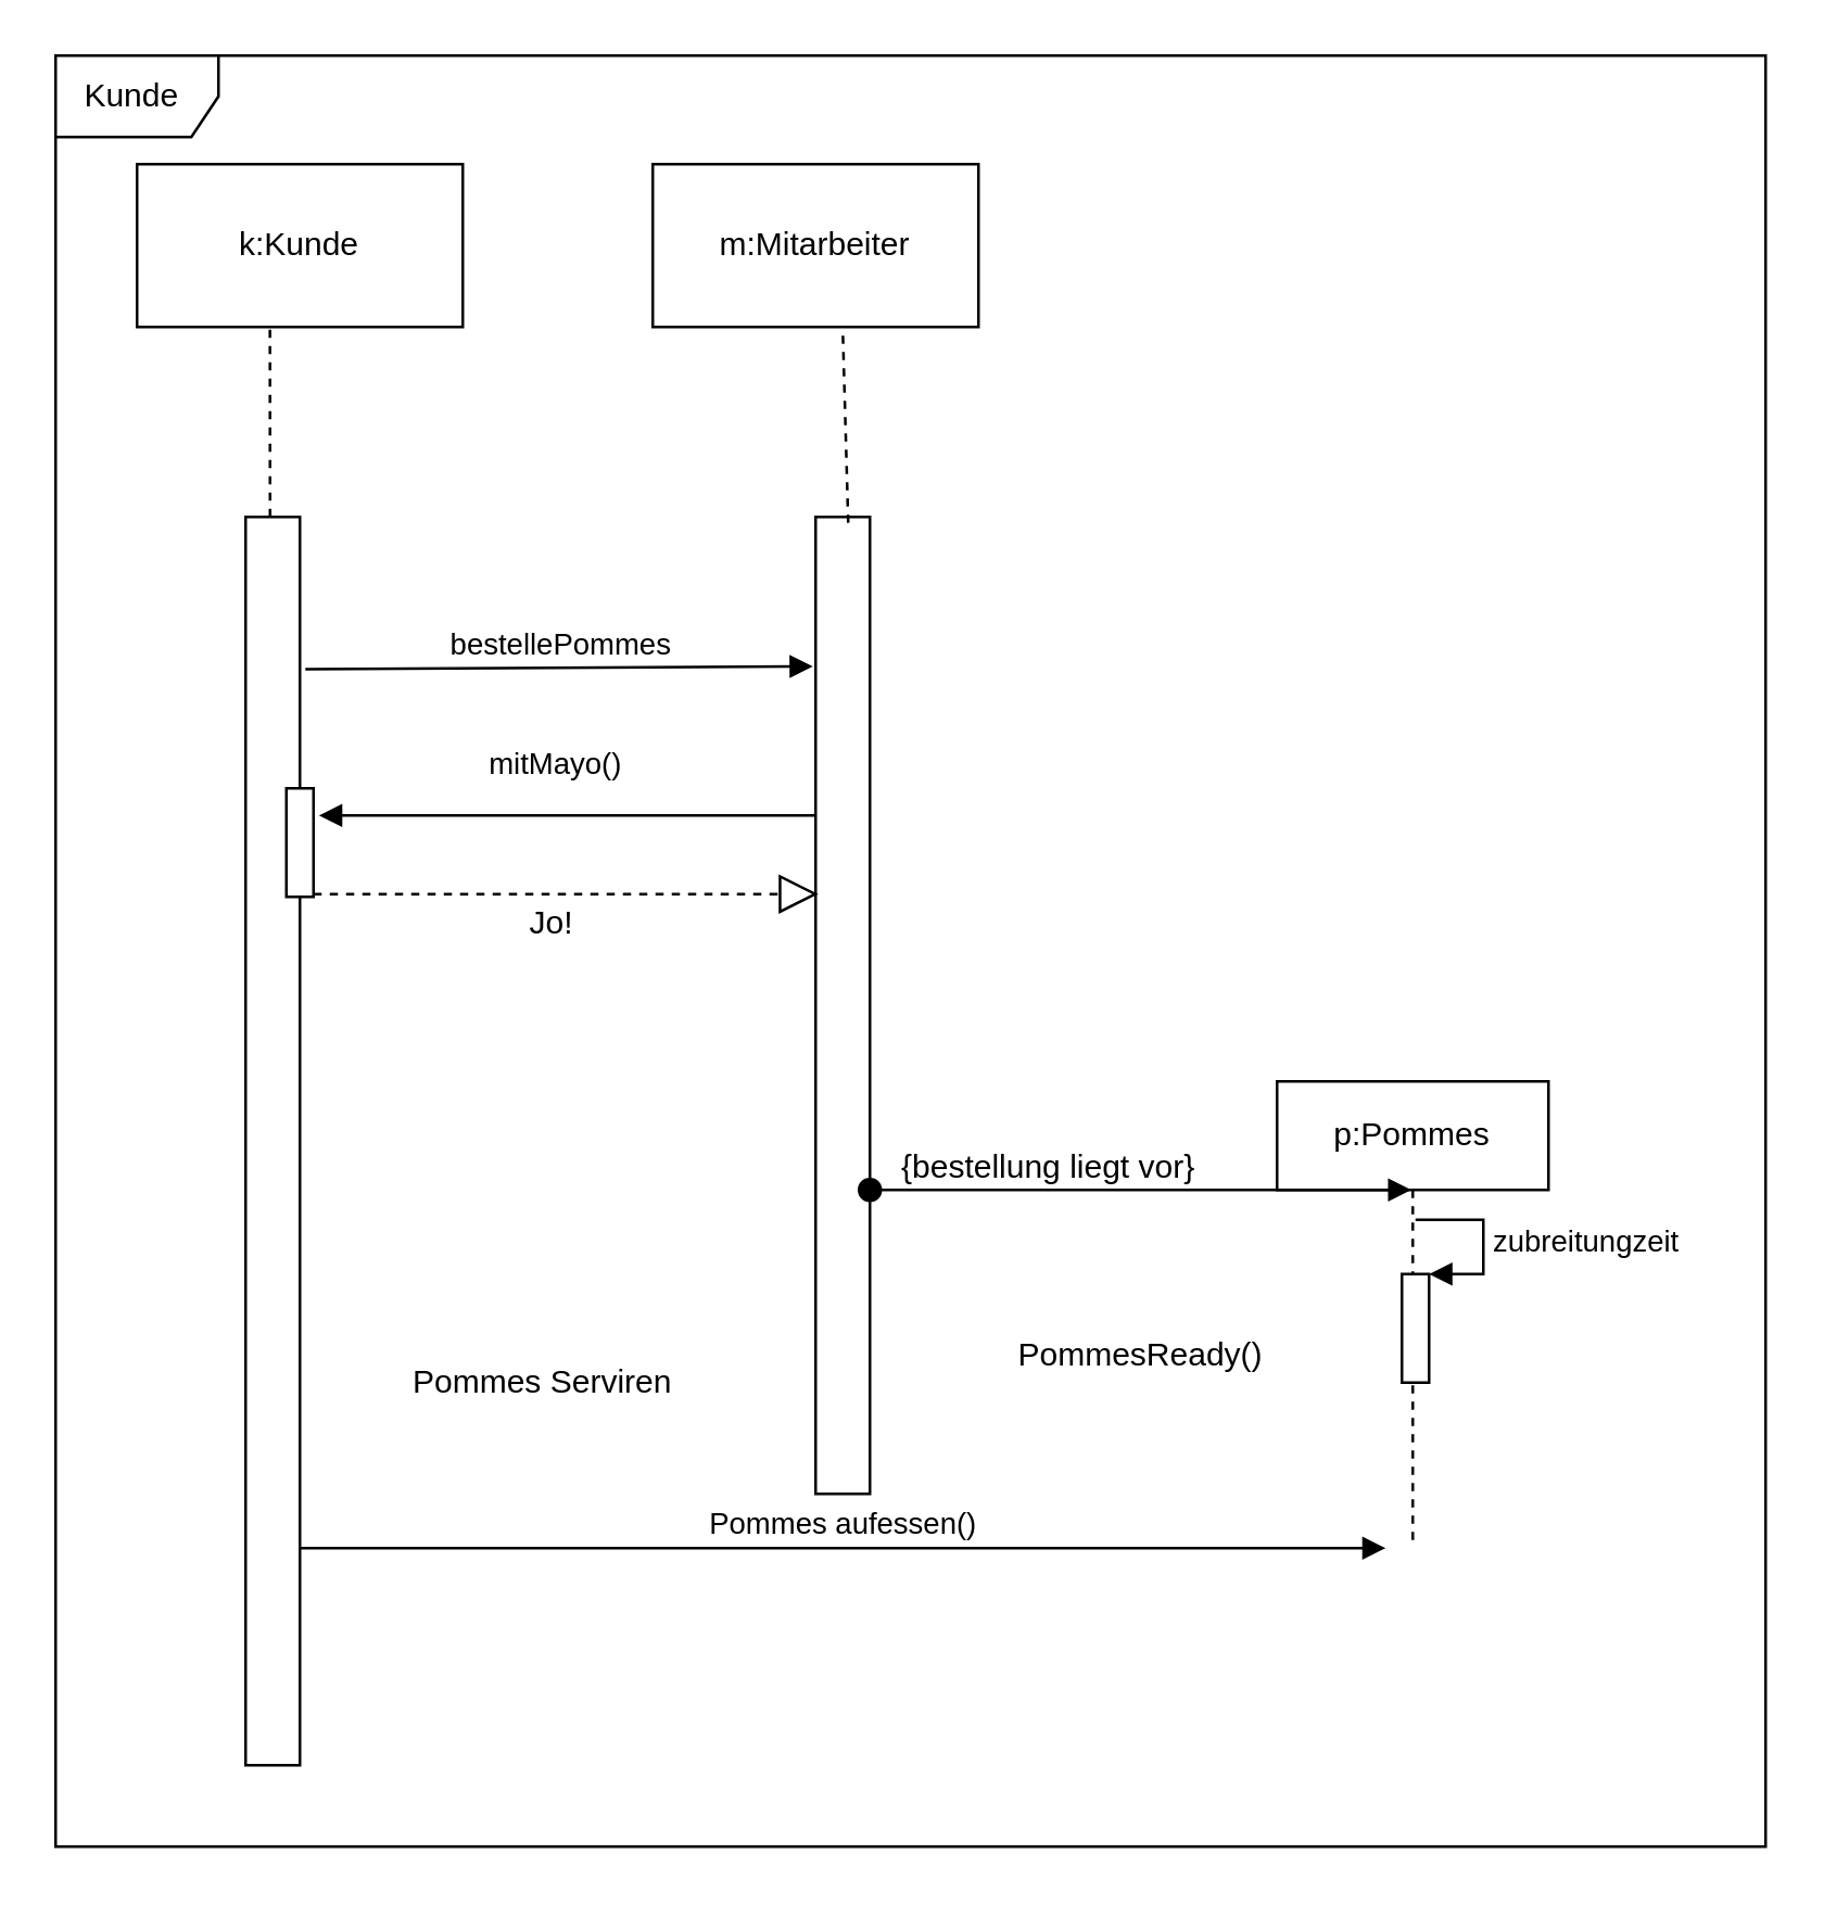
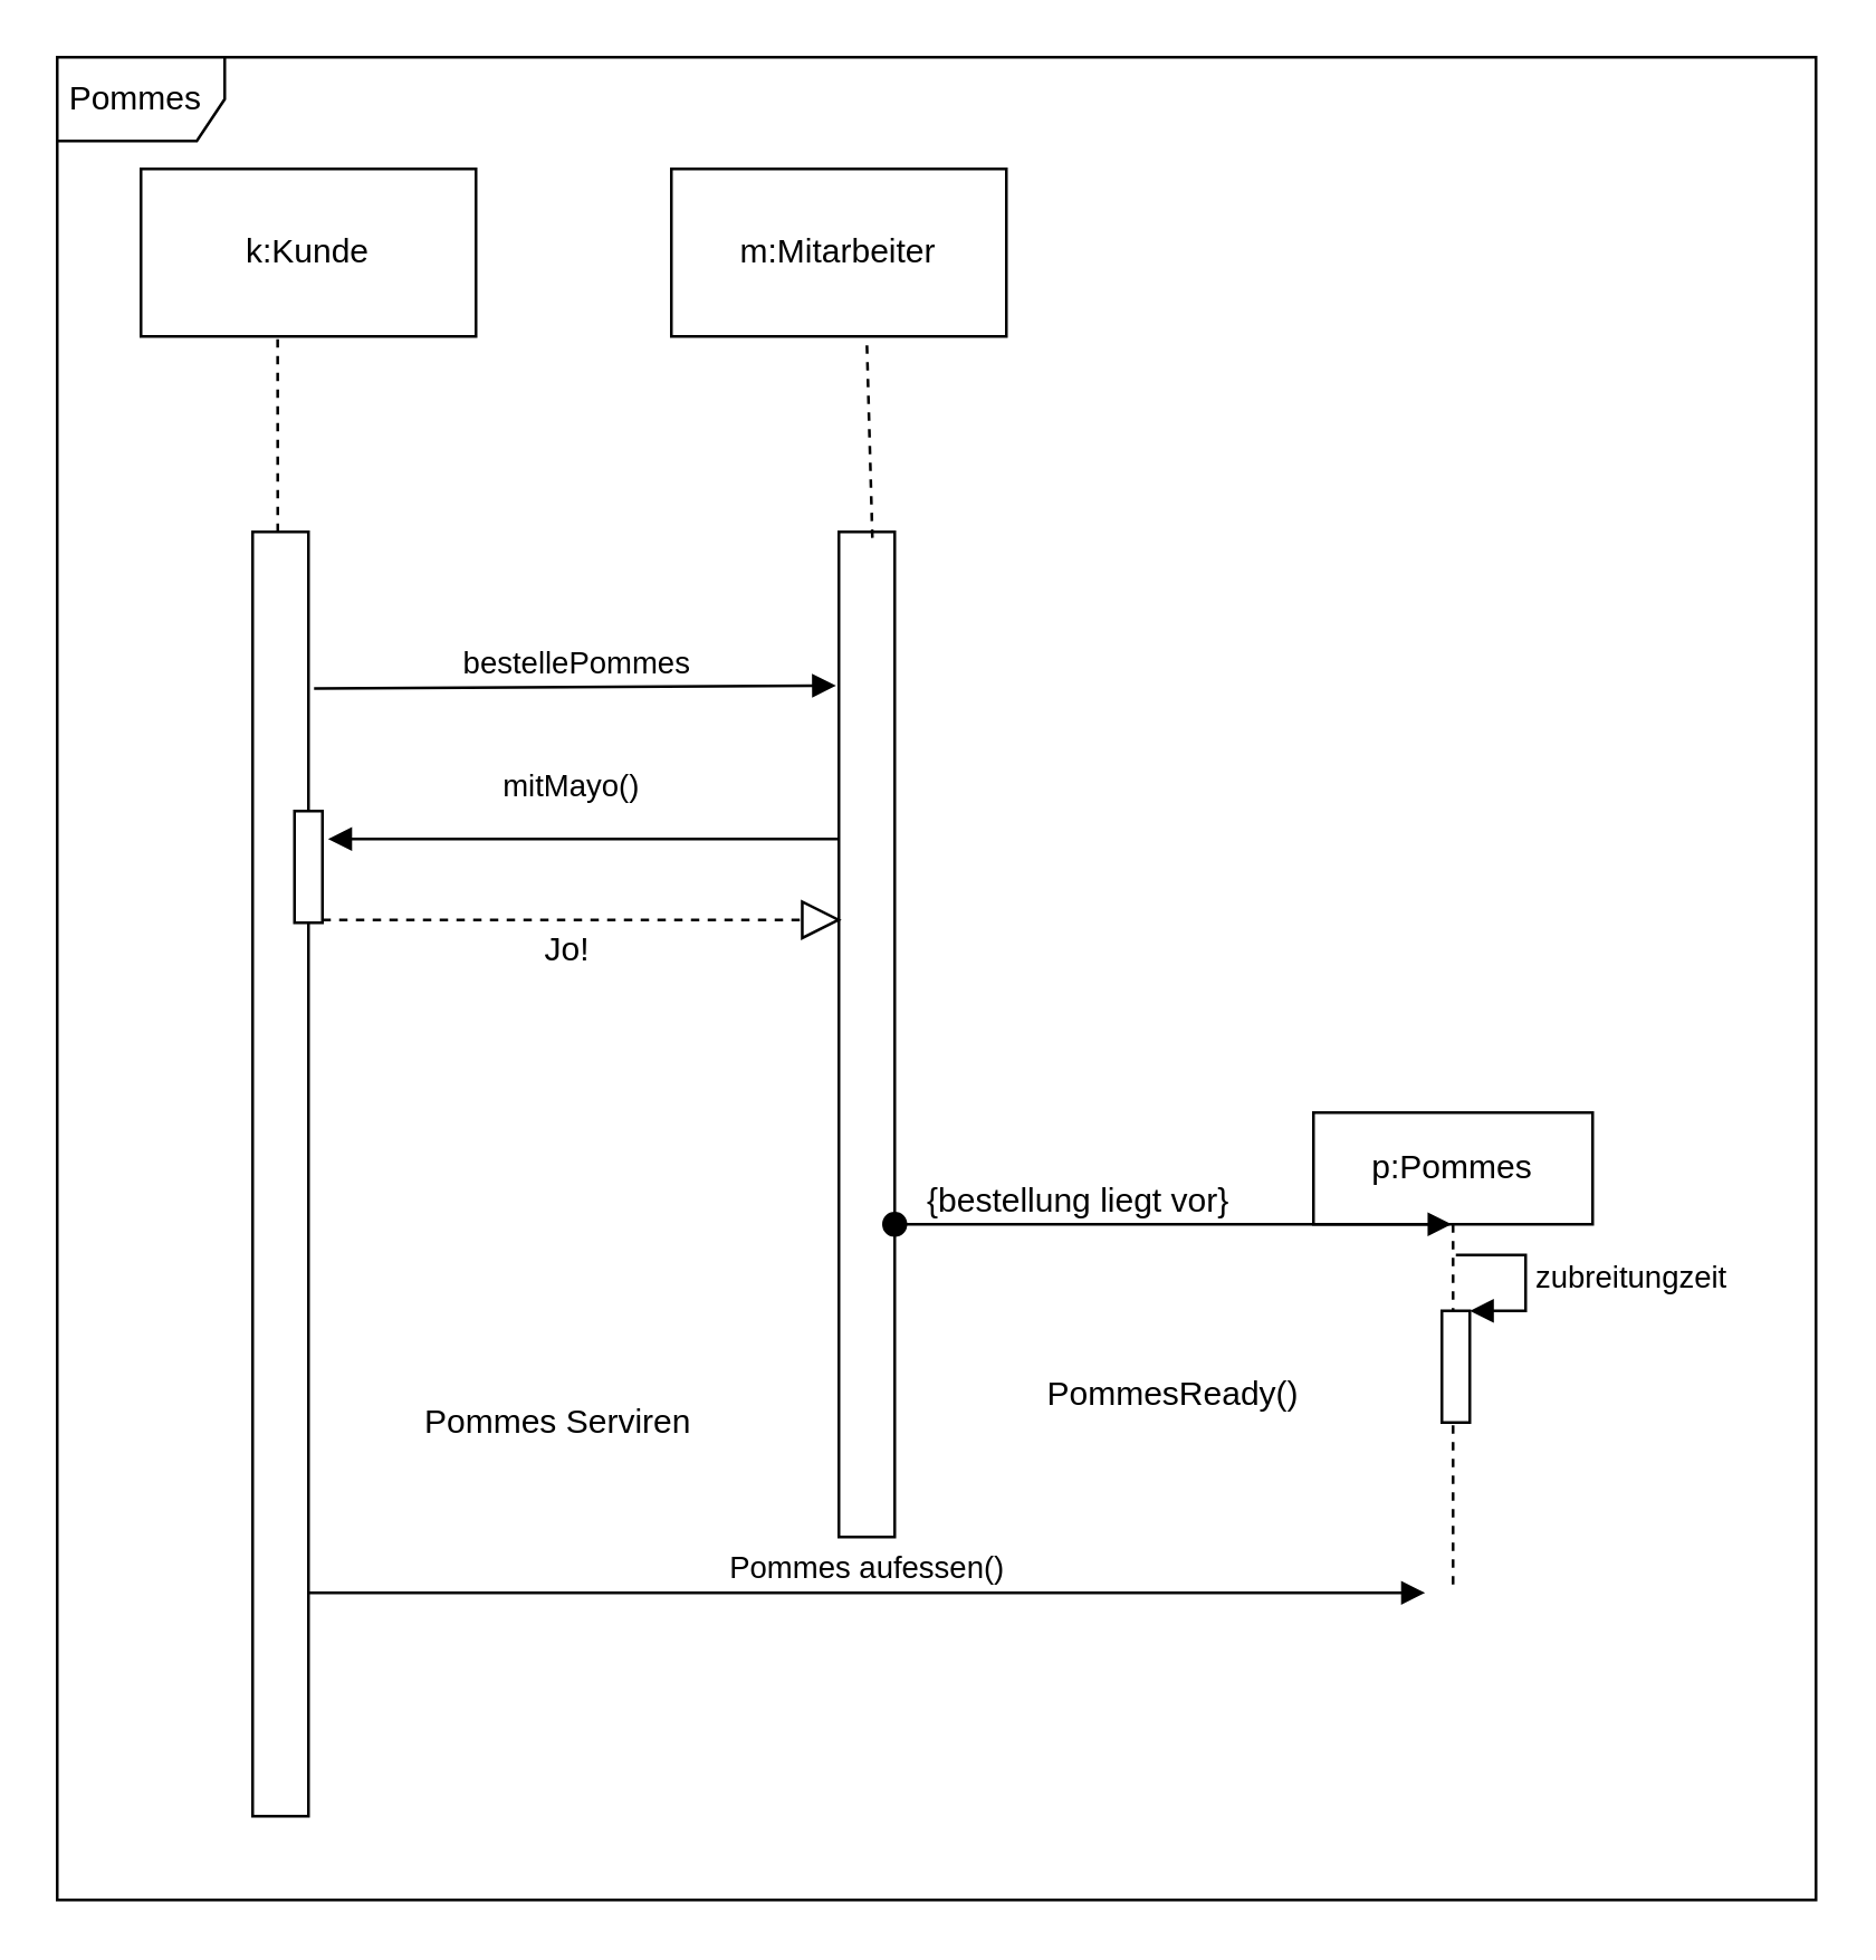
- <mxCell id="21" value="Kunde&amp;nbsp;" style="shape=umlFrame;whiteSpace=wrap;html=1;" parent="1" vertex="1"><mxGeometry x="20" y="20" width="630" height="660" as="geometry" /></mxCell>
+ <mxCell id="21" value="Pommes&amp;nbsp;" style="shape=umlFrame;whiteSpace=wrap;html=1;" parent="1" vertex="1"><mxGeometry x="20" y="20" width="630" height="660" as="geometry" /></mxCell>
